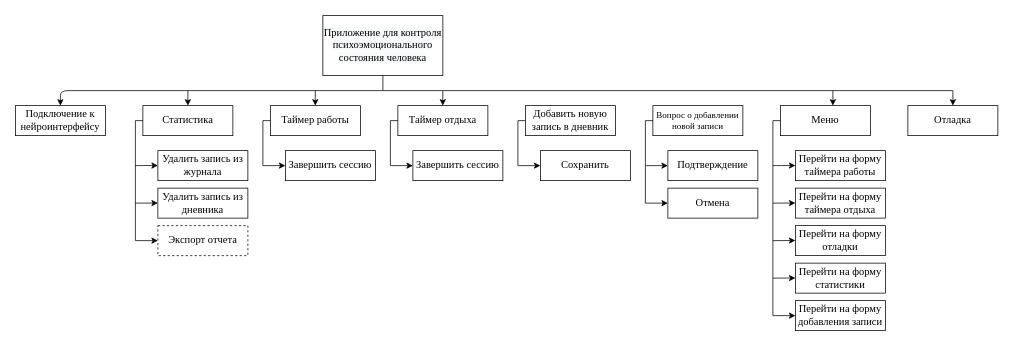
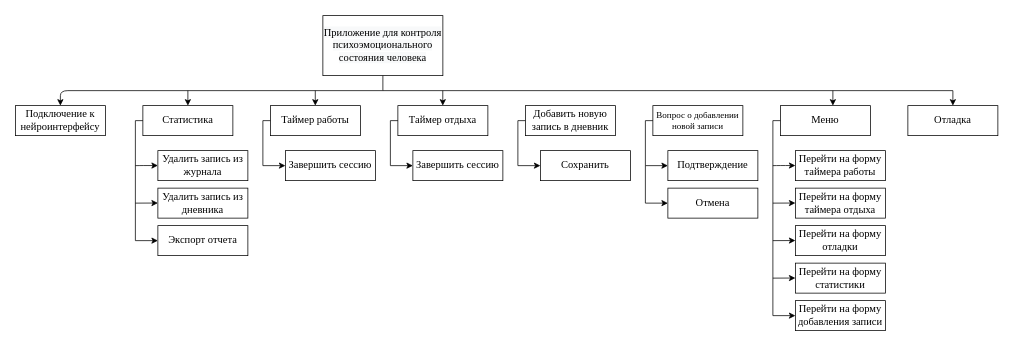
- <mxCell id="15" value="Экспорт отчета" style="rounded=0;whiteSpace=wrap;html=1;fontFamily=Times New Roman;fontSize=14;dashed=1;" parent="1" vertex="1"><mxGeometry x="210" y="300" width="120" height="40" as="geometry" /></mxCell>
+ <mxCell id="15" value="Экспорт отчета" style="rounded=0;whiteSpace=wrap;html=1;fontFamily=Times New Roman;fontSize=14;" parent="1" vertex="1"><mxGeometry x="210" y="300" width="120" height="40" as="geometry" /></mxCell>
